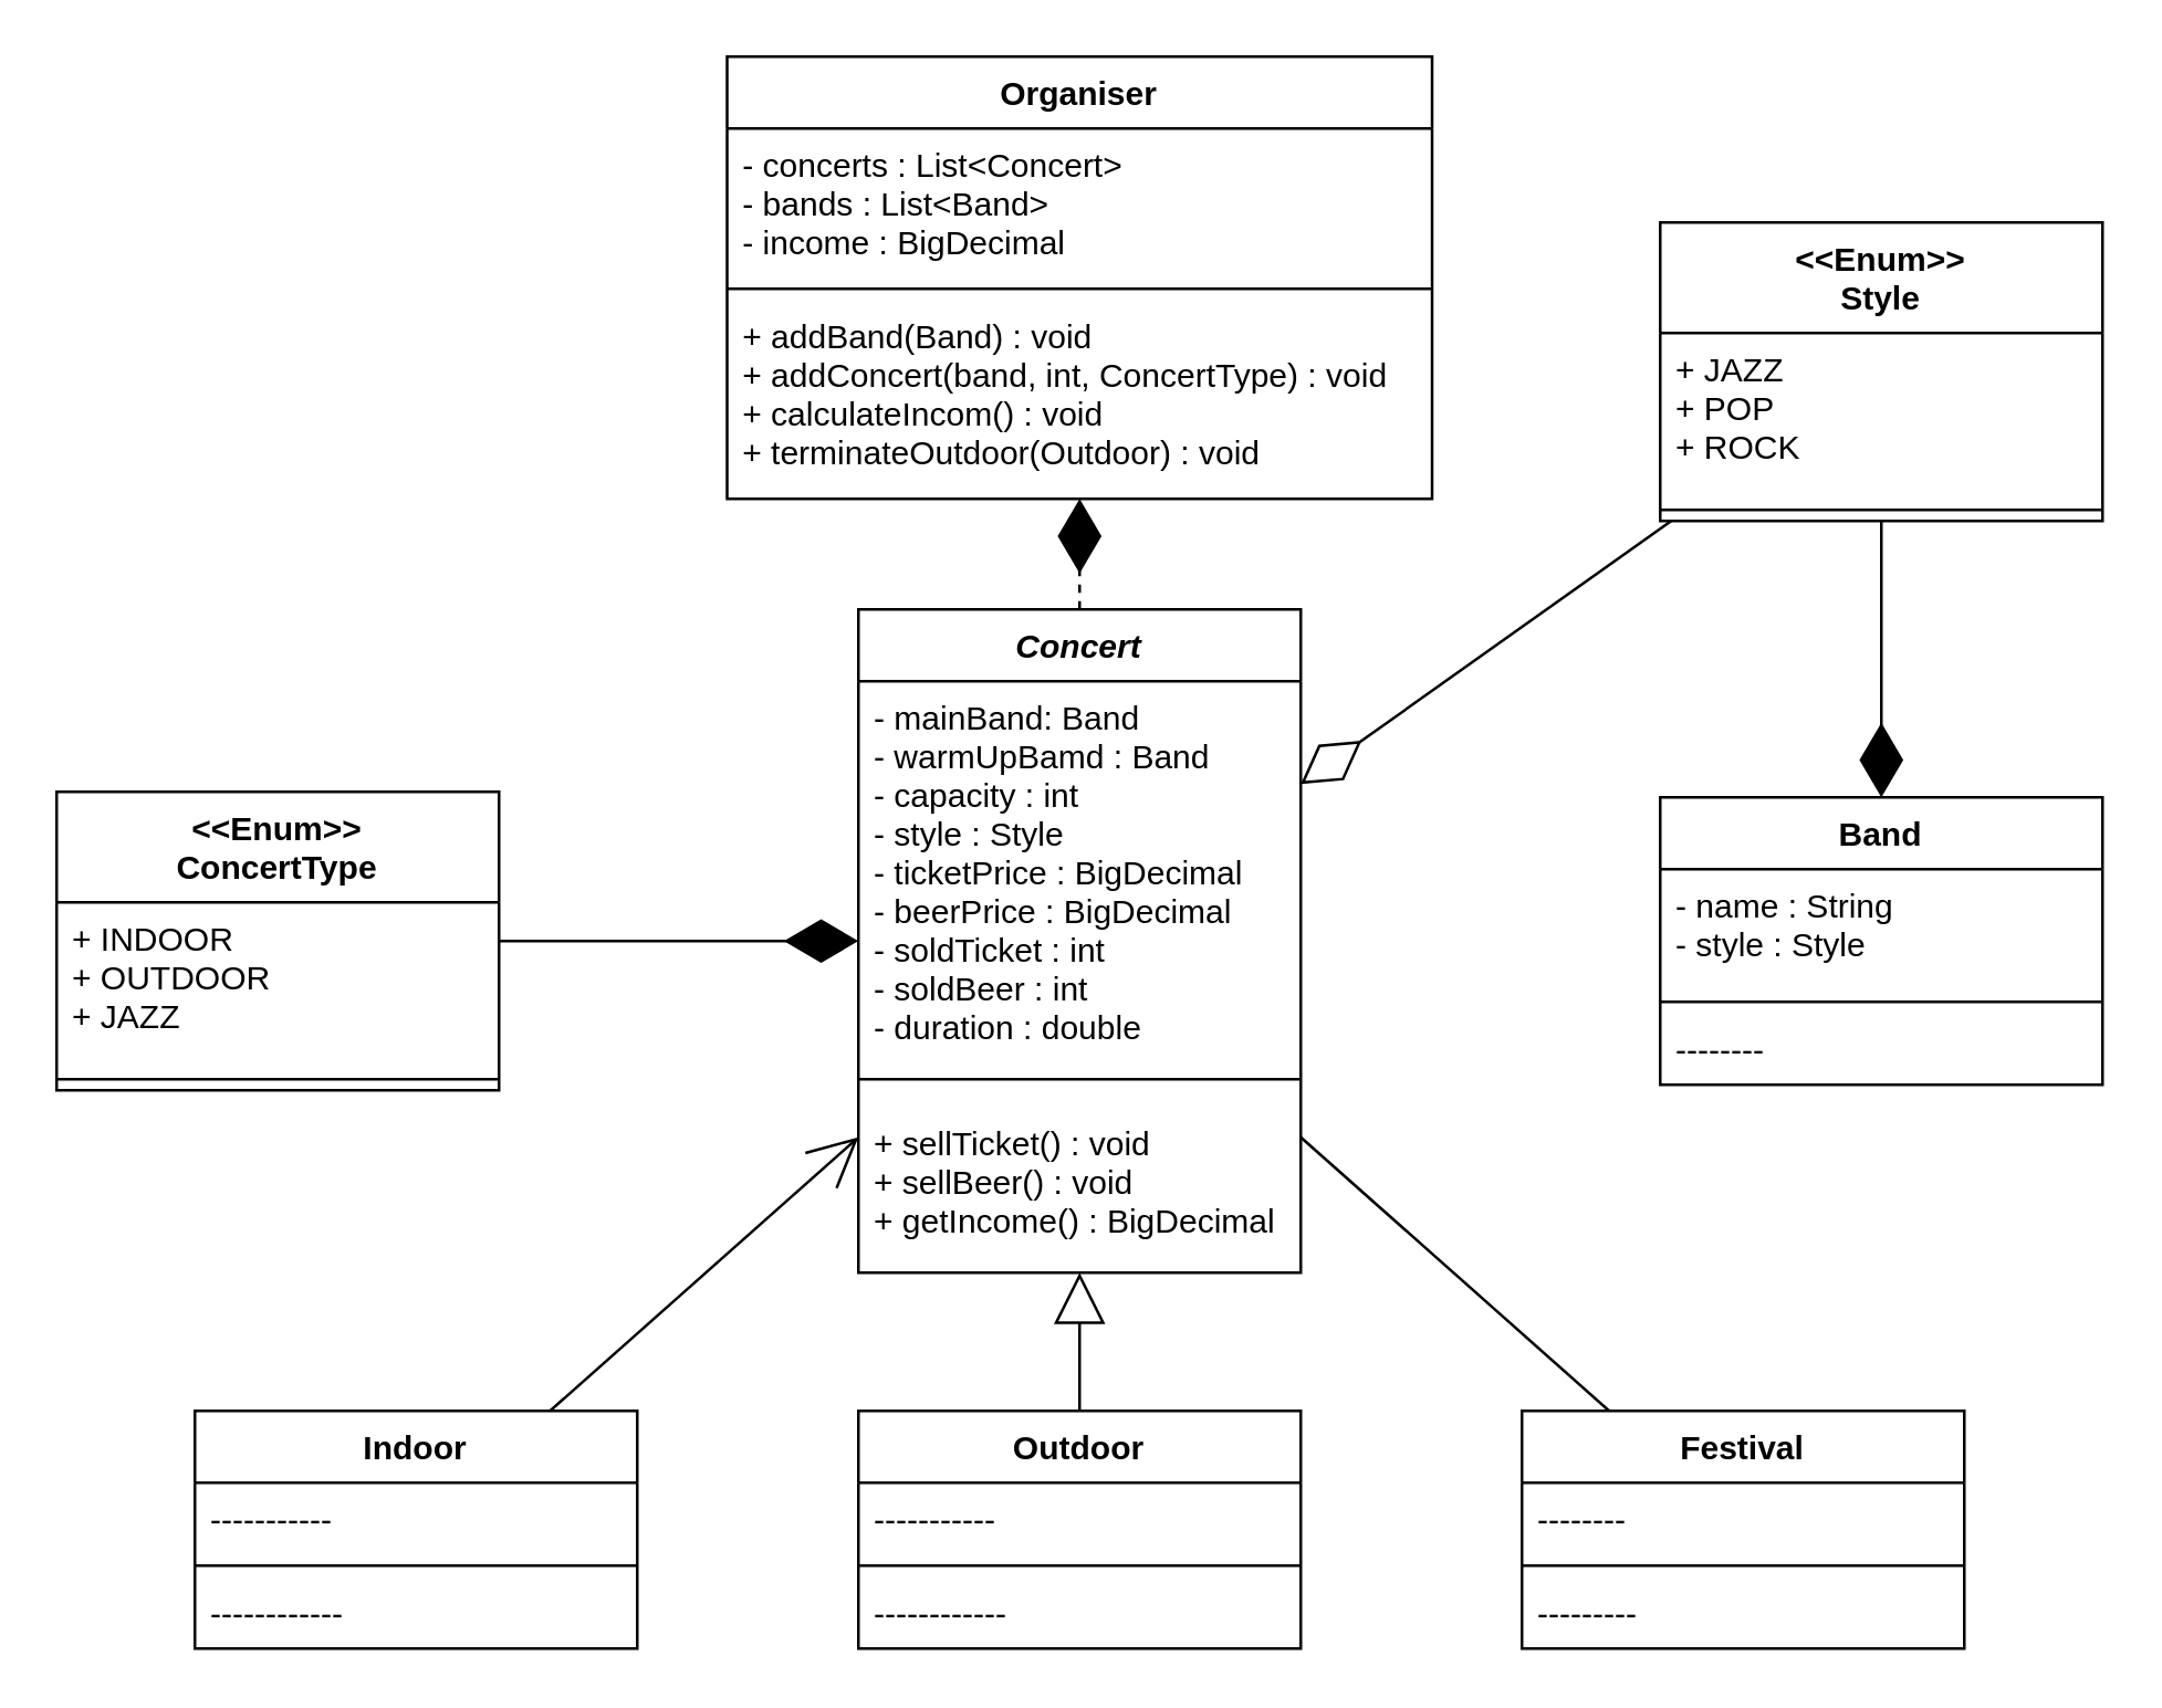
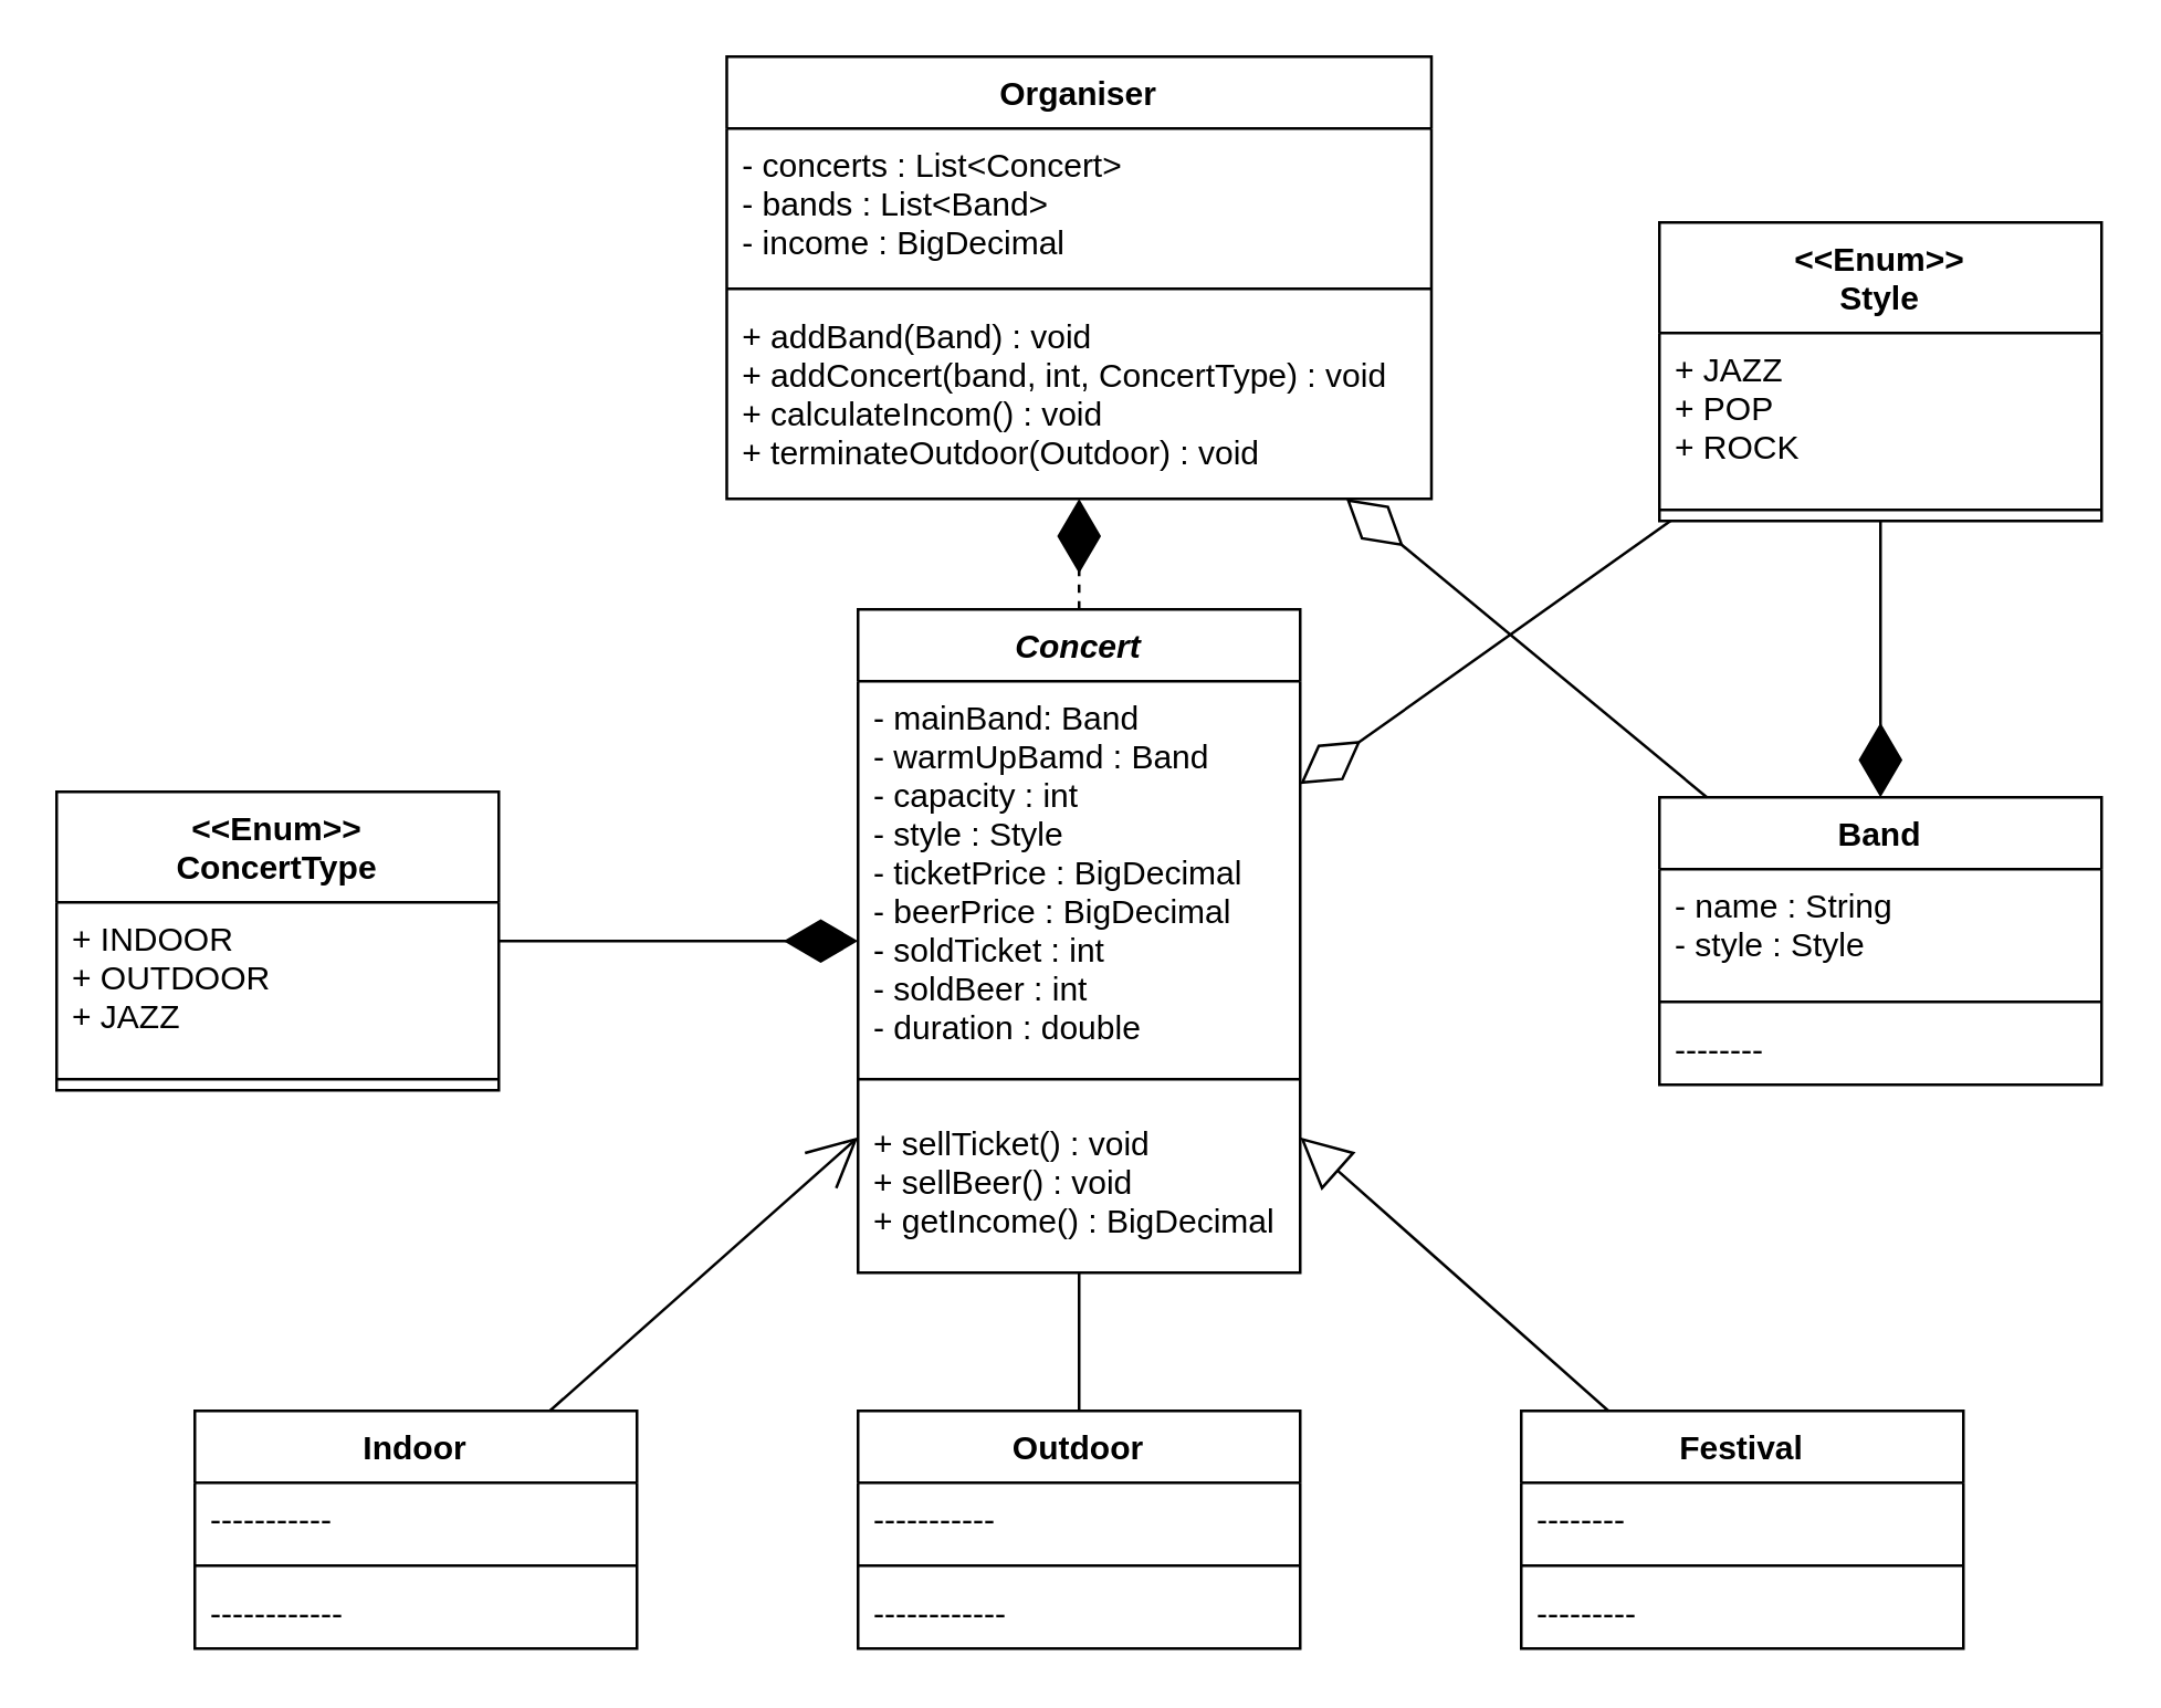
+ <mxCell id="35" value="" style="endArrow=diamondThin;endFill=0;endSize=24;html=1;rounded=0;" edge="1" parent="1" source="26" target="2"><mxGeometry width="160" relative="1" as="geometry"><mxPoint x="330" y="320" as="sourcePoint" /><mxPoint x="490" y="320" as="targetPoint" /></mxGeometry></mxCell>
- <mxCell id="25" value="" style="endArrow=none;endSize=16;endFill=0;html=1;rounded=0;" edge="1" parent="1" source="19" target="6"><mxGeometry width="160" relative="1" as="geometry"><mxPoint x="330" y="440" as="sourcePoint" /><mxPoint x="490" y="440" as="targetPoint" /></mxGeometry></mxCell>
+ <mxCell id="25" value="" style="endArrow=block;endSize=16;endFill=0;html=1;rounded=0;" edge="1" parent="1" source="19" target="6"><mxGeometry width="160" relative="1" as="geometry"><mxPoint x="330" y="440" as="sourcePoint" /><mxPoint x="490" y="440" as="targetPoint" /></mxGeometry></mxCell>
- <mxCell id="24" value="" style="endArrow=block;endSize=16;endFill=0;html=1;rounded=0;" edge="1" parent="1" source="15" target="6"><mxGeometry width="160" relative="1" as="geometry"><mxPoint x="330" y="440" as="sourcePoint" /><mxPoint x="490" y="440" as="targetPoint" /></mxGeometry></mxCell>
+ <mxCell id="24" value="" style="endArrow=none;endSize=16;endFill=0;html=1;rounded=0;" edge="1" parent="1" source="15" target="6"><mxGeometry width="160" relative="1" as="geometry"><mxPoint x="330" y="440" as="sourcePoint" /><mxPoint x="490" y="440" as="targetPoint" /></mxGeometry></mxCell>
